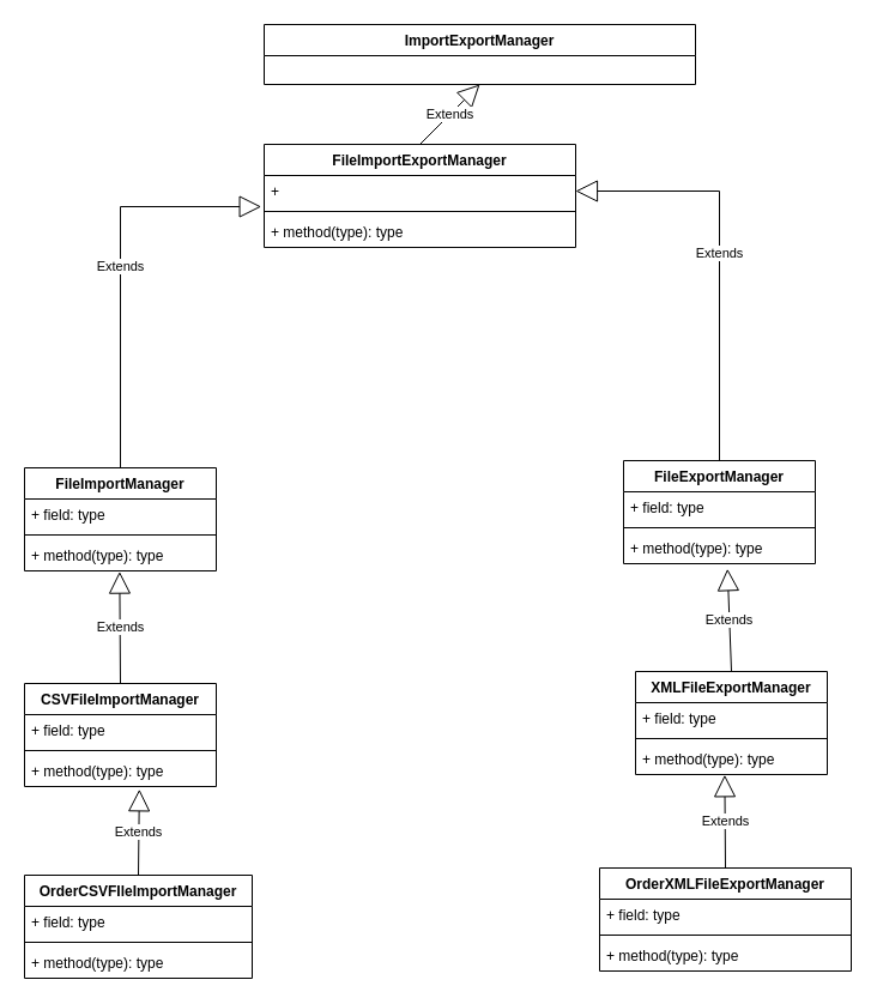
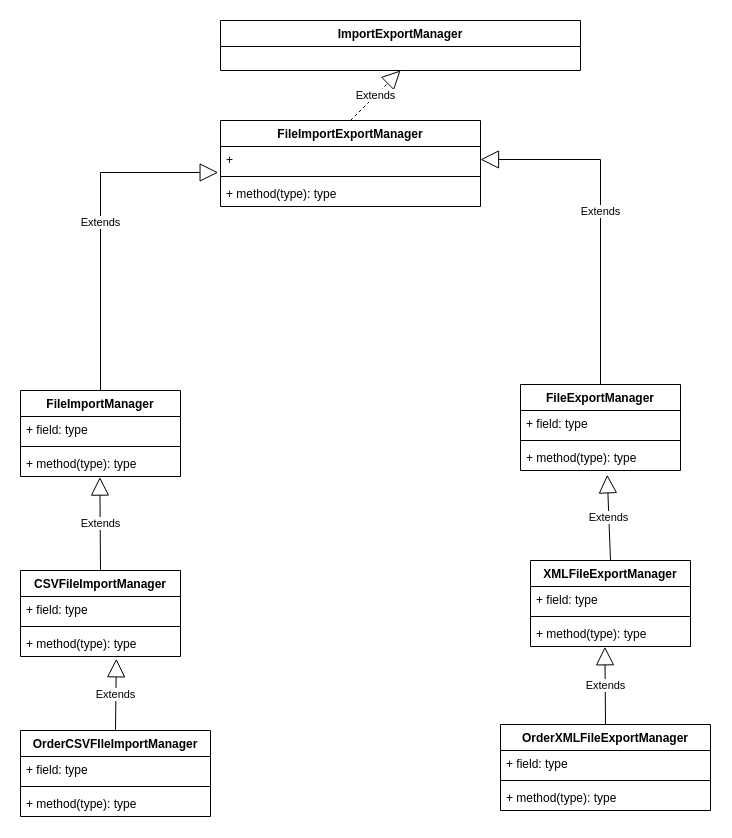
- <mxCell id="35" value="Extends" style="endArrow=block;endSize=16;endFill=0;html=1;rounded=0;entryX=0.5;entryY=1;entryDx=0;entryDy=0;exitX=0.5;exitY=0;exitDx=0;exitDy=0;" edge="1" parent="1" source="2" target="22"><mxGeometry width="160" relative="1" as="geometry"><mxPoint x="50" y="130" as="sourcePoint" /><mxPoint x="210" y="130" as="targetPoint" /></mxGeometry></mxCell>
+ <mxCell id="35" value="Extends" style="endArrow=block;endSize=16;endFill=0;html=1;rounded=0;entryX=0.5;entryY=1;entryDx=0;entryDy=0;exitX=0.5;exitY=0;exitDx=0;exitDy=0;dashed=1;" edge="1" parent="1" source="2" target="22"><mxGeometry width="160" relative="1" as="geometry"><mxPoint x="50" y="130" as="sourcePoint" /><mxPoint x="210" y="130" as="targetPoint" /></mxGeometry></mxCell>
